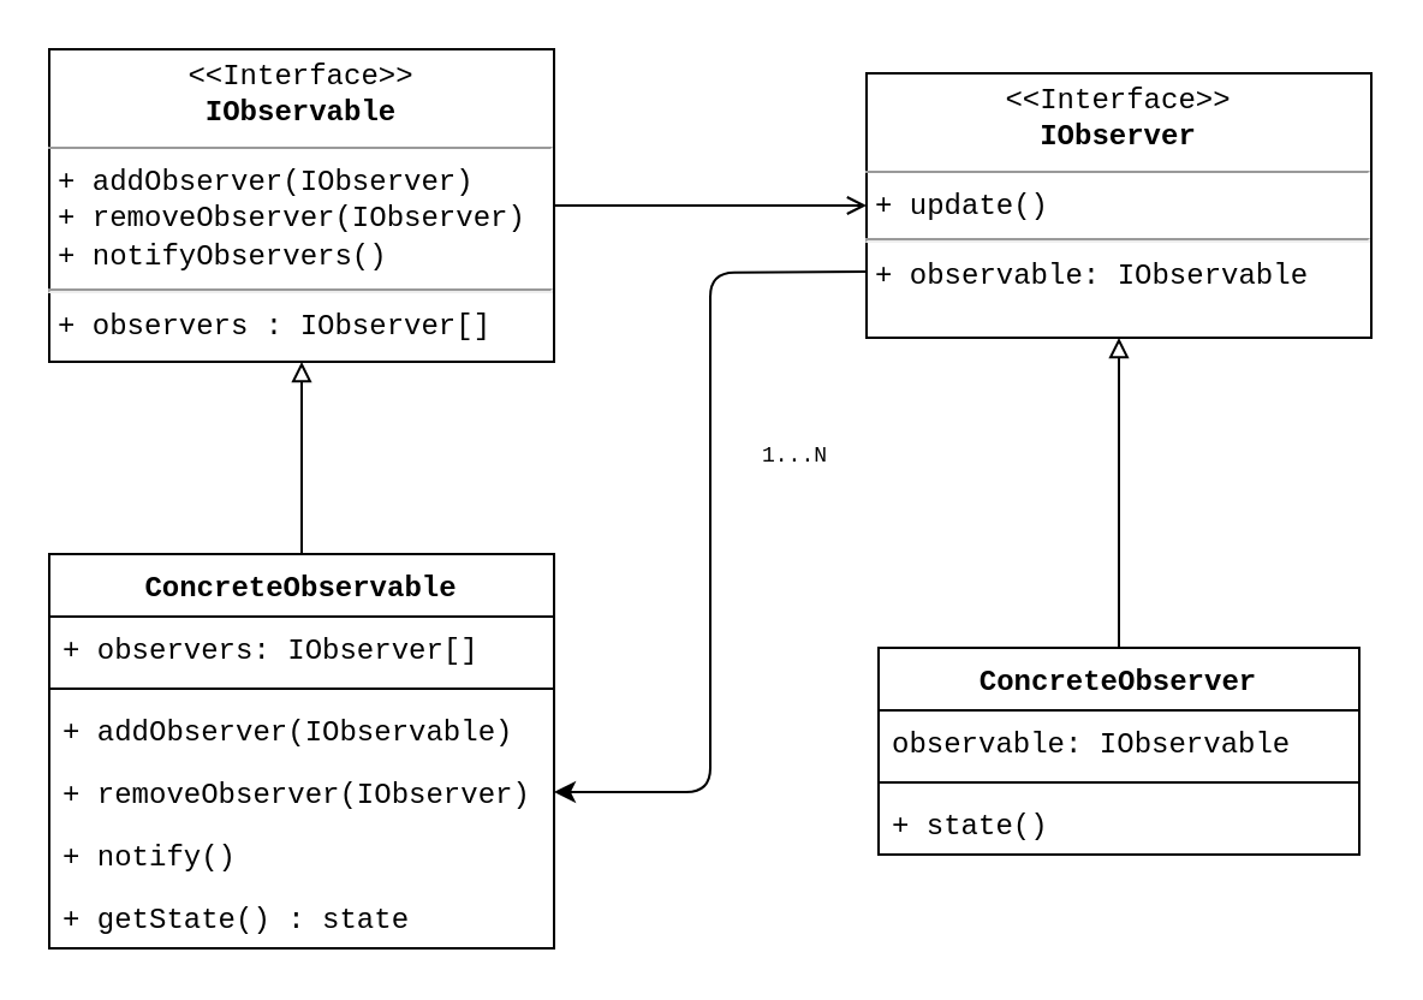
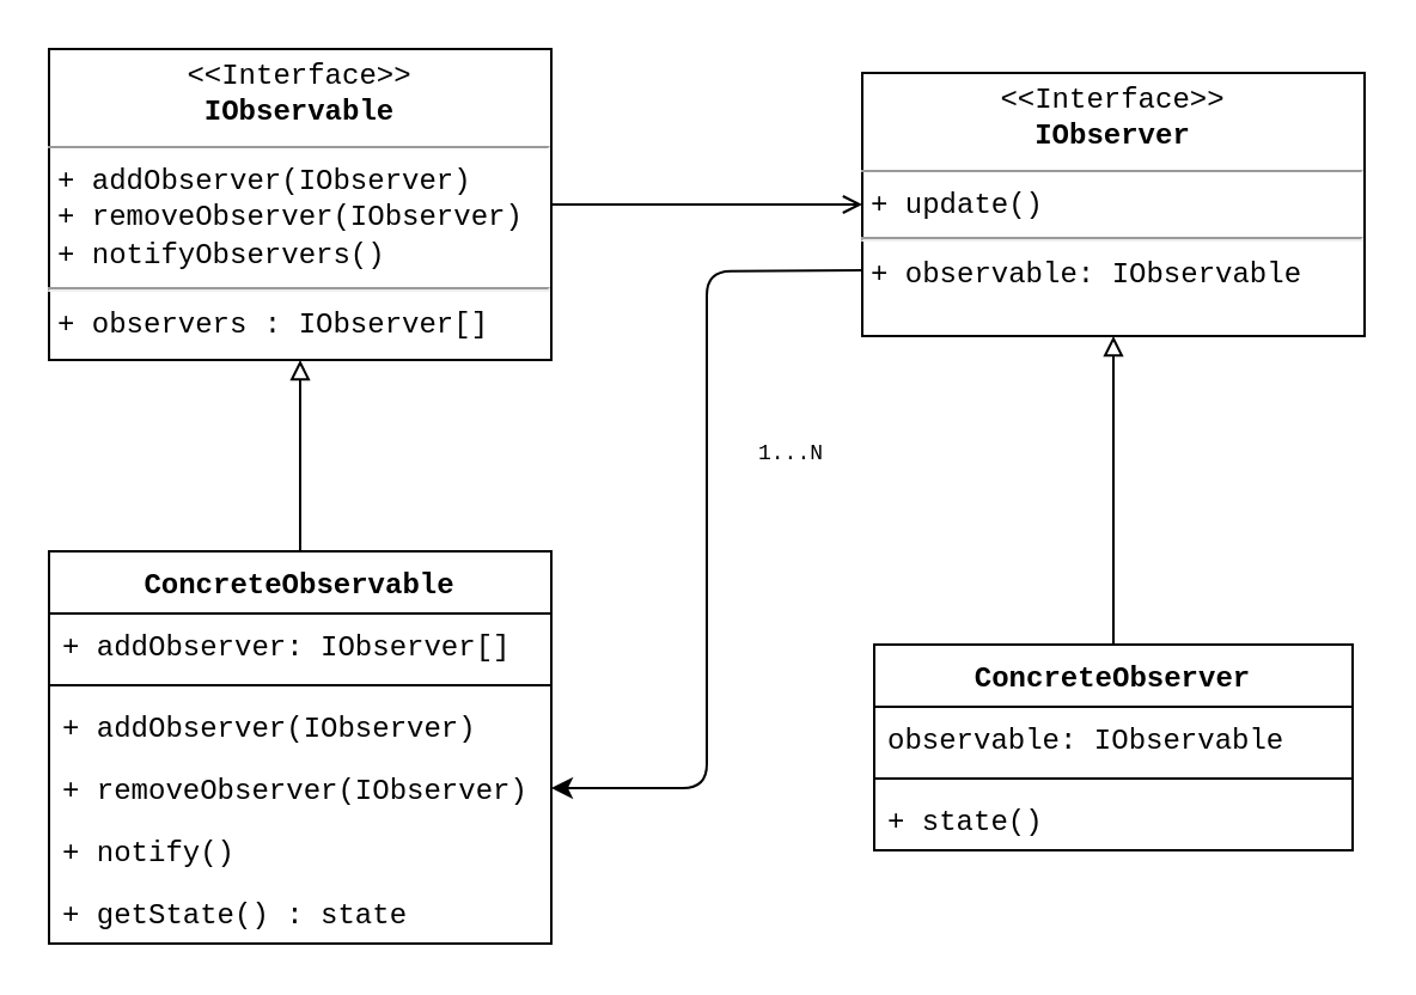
- <mxCell id="8" value="+ observers: IObserver[]" style="text;strokeColor=none;fillColor=none;align=left;verticalAlign=top;spacingLeft=4;spacingRight=4;overflow=hidden;rotatable=0;points=[[0,0.5],[1,0.5]];portConstraint=eastwest;fontFamily=Courier New;" parent="7" vertex="1"><mxGeometry y="26" width="210" height="26" as="geometry" /></mxCell>
+ <mxCell id="8" value="+ addObserver: IObserver[]" style="text;strokeColor=none;fillColor=none;align=left;verticalAlign=top;spacingLeft=4;spacingRight=4;overflow=hidden;rotatable=0;points=[[0,0.5],[1,0.5]];portConstraint=eastwest;fontFamily=Courier New;" parent="7" vertex="1"><mxGeometry y="26" width="210" height="26" as="geometry" /></mxCell>
- <mxCell id="10" value="+ addObserver(IObservable)" style="text;strokeColor=none;fillColor=none;align=left;verticalAlign=top;spacingLeft=4;spacingRight=4;overflow=hidden;rotatable=0;points=[[0,0.5],[1,0.5]];portConstraint=eastwest;fontFamily=Courier New;" parent="7" vertex="1"><mxGeometry y="60" width="210" height="26" as="geometry" /></mxCell>
+ <mxCell id="10" value="+ addObserver(IObserver)" style="text;strokeColor=none;fillColor=none;align=left;verticalAlign=top;spacingLeft=4;spacingRight=4;overflow=hidden;rotatable=0;points=[[0,0.5],[1,0.5]];portConstraint=eastwest;fontFamily=Courier New;" parent="7" vertex="1"><mxGeometry y="60" width="210" height="26" as="geometry" /></mxCell>
